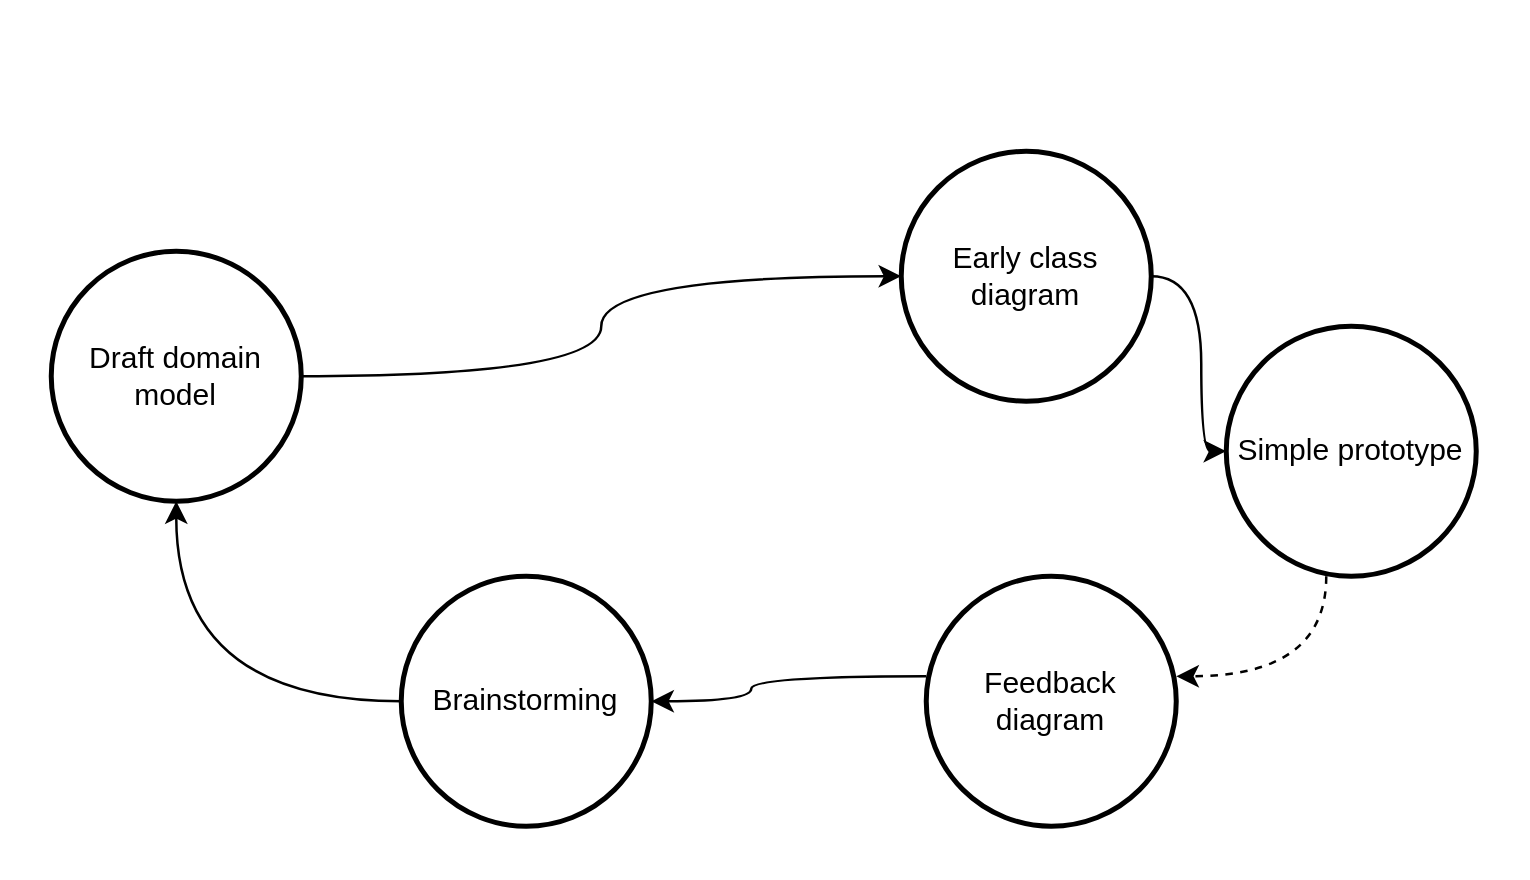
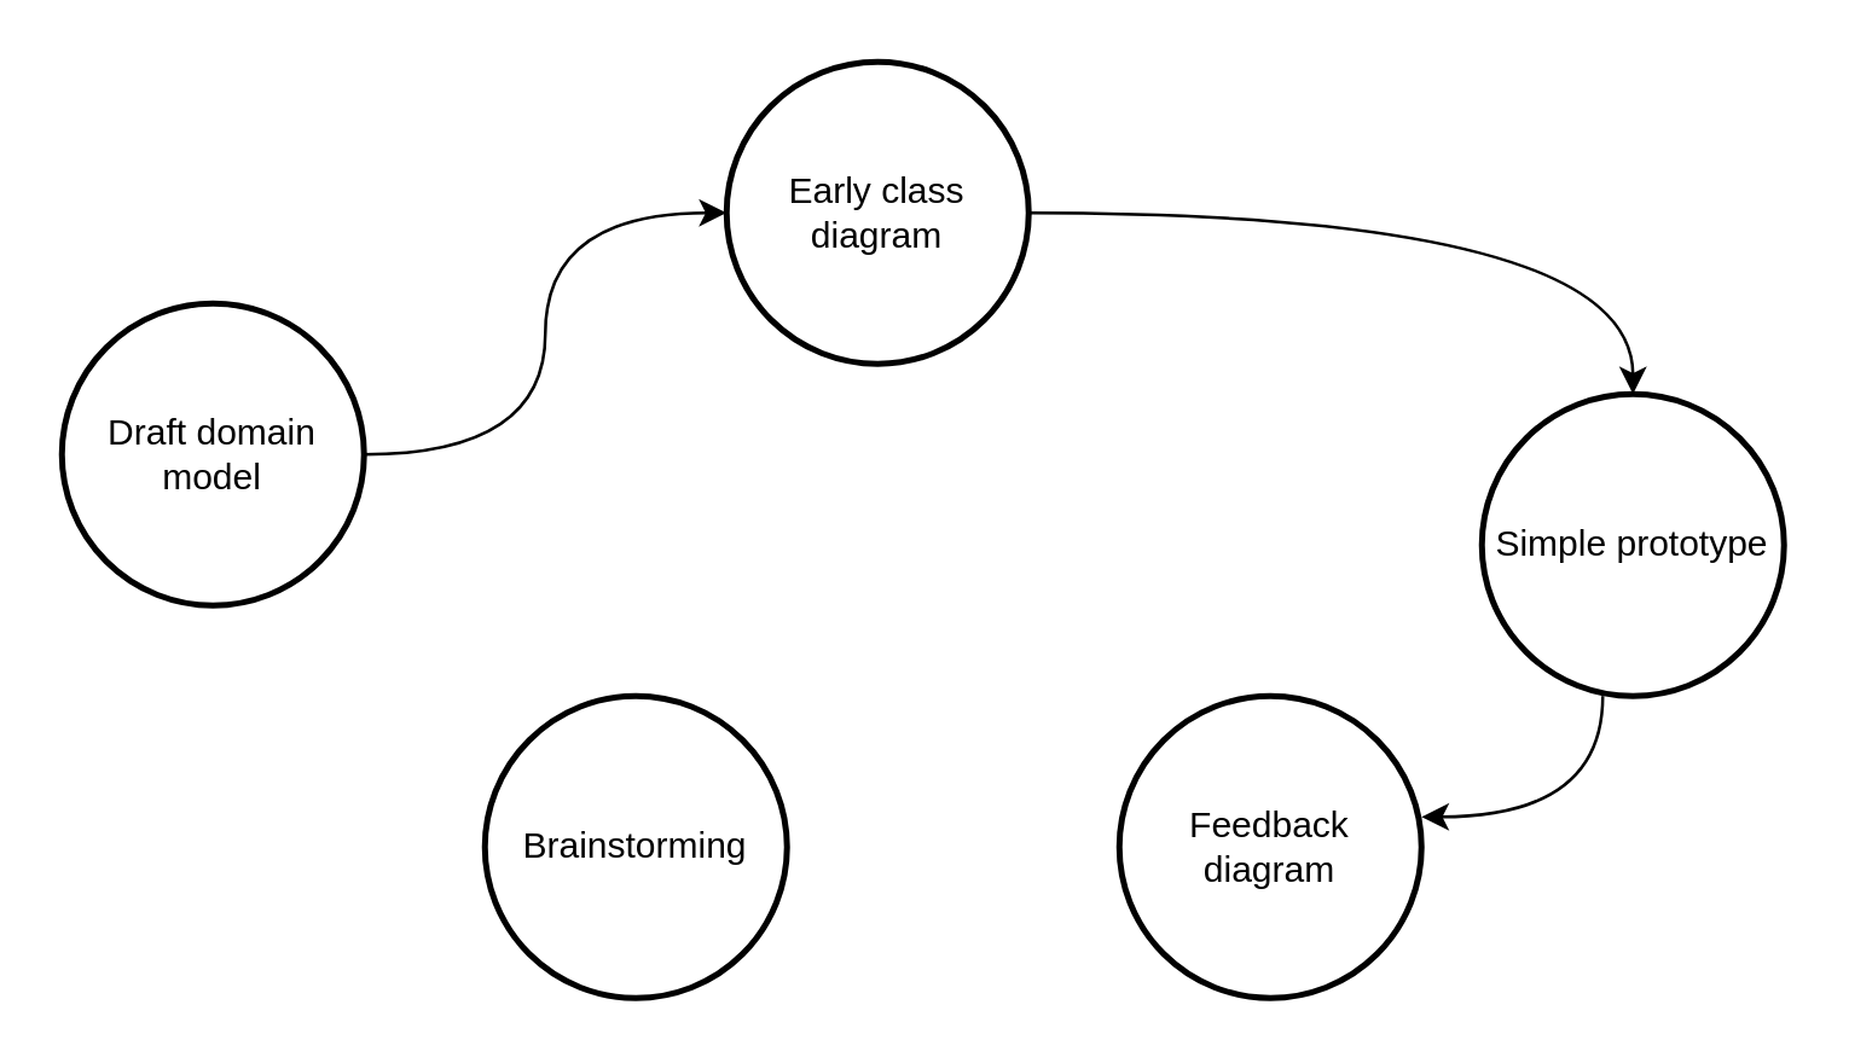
- <mxCell id="5" value="Early class diagram" style="strokeWidth=2;html=1;shape=mxgraph.flowchart.start_2;whiteSpace=wrap;" vertex="1" parent="1"><mxGeometry x="360" y="60" width="100" height="100" as="geometry" /></mxCell>
+ <mxCell id="5" value="Early class diagram" style="strokeWidth=2;html=1;shape=mxgraph.flowchart.start_2;whiteSpace=wrap;" vertex="1" parent="1"><mxGeometry x="240" y="20" width="100" height="100" as="geometry" /></mxCell>
- <mxCell id="6" value="" style="edgeStyle=orthogonalEdgeStyle;orthogonalLoop=1;jettySize=auto;html=1;curved=1;dashed=1;" edge="1" parent="1" source="7" target="9"><mxGeometry relative="1" as="geometry"><Array as="points"><mxPoint x="530" y="270" /></Array></mxGeometry></mxCell>
+ <mxCell id="6" value="" style="edgeStyle=orthogonalEdgeStyle;orthogonalLoop=1;jettySize=auto;html=1;curved=1;" edge="1" parent="1" source="7" target="9"><mxGeometry relative="1" as="geometry"><Array as="points"><mxPoint x="530" y="270" /></Array></mxGeometry></mxCell>
- <mxCell id="10" style="edgeStyle=orthogonalEdgeStyle;orthogonalLoop=1;jettySize=auto;html=1;entryX=0.5;entryY=1;entryDx=0;entryDy=0;entryPerimeter=0;curved=1;" edge="1" parent="1" source="11" target="3"><mxGeometry relative="1" as="geometry" /></mxCell>
- <mxCell id="8" value="" style="edgeStyle=orthogonalEdgeStyle;orthogonalLoop=1;jettySize=auto;html=1;curved=1;" edge="1" parent="1" source="9" target="11"><mxGeometry relative="1" as="geometry"><Array as="points"><mxPoint x="300" y="270" /><mxPoint x="300" y="280" /></Array></mxGeometry></mxCell>
